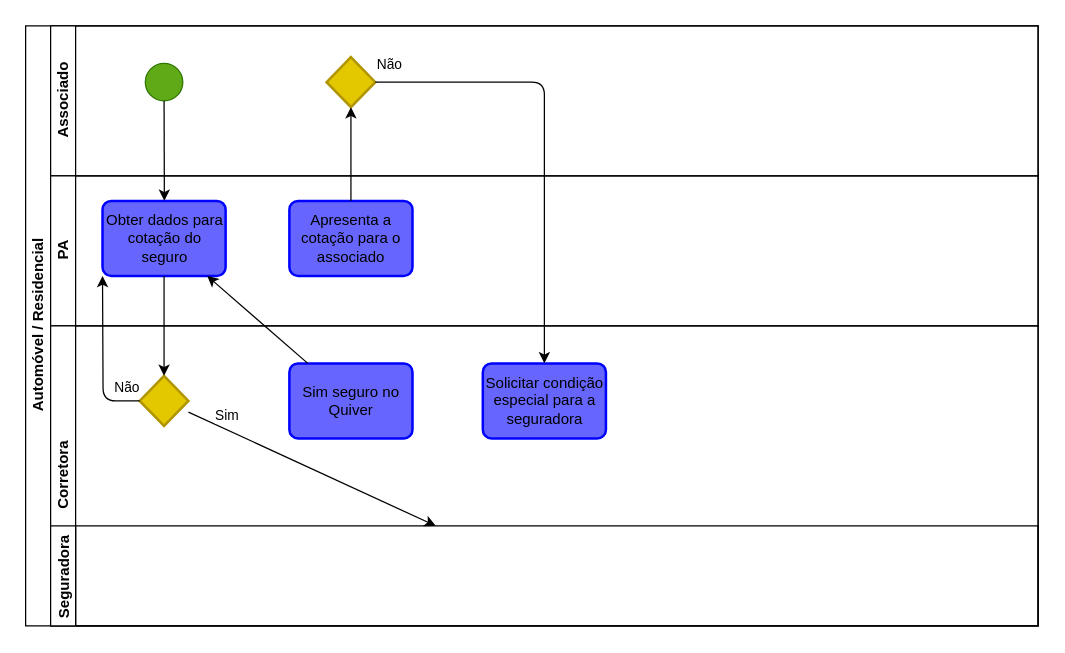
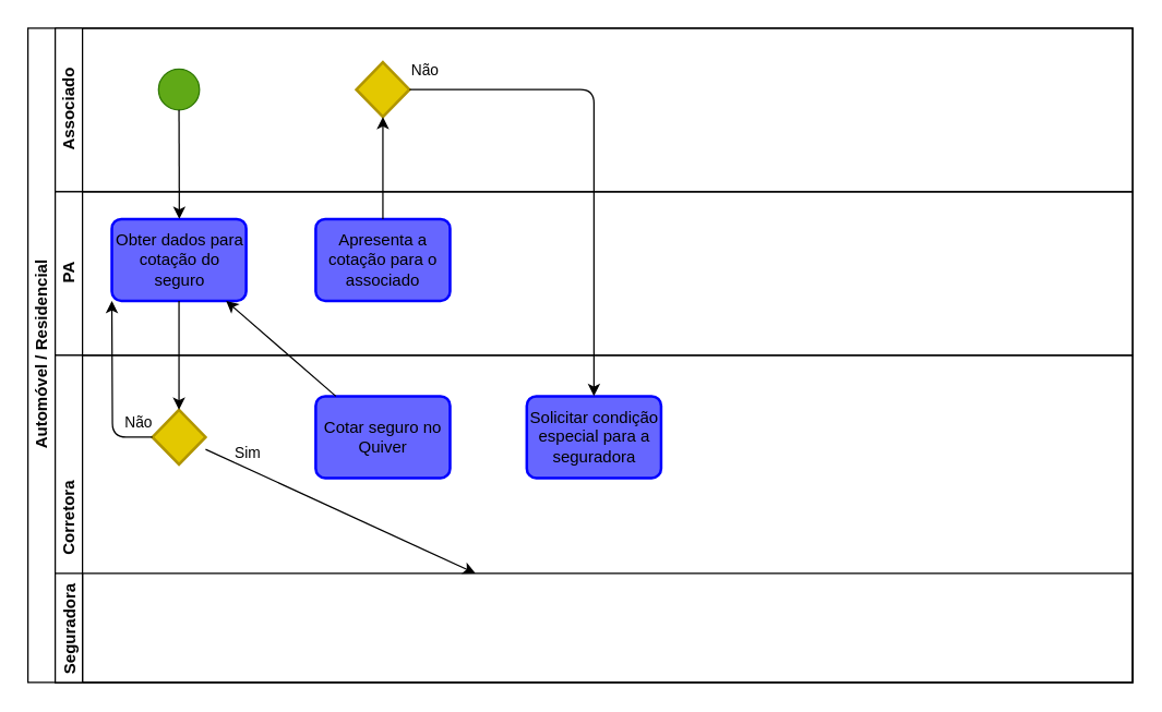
- <mxCell id="13" value="Sim seguro no Quiver" style="rounded=1;whiteSpace=wrap;html=1;absoluteArcSize=1;arcSize=14;strokeWidth=2;labelBackgroundColor=none;gradientColor=none;fillColor=#6666FF;strokeColor=#0000FF;" vertex="1" parent="10"><mxGeometry x="191" y="30" width="98.5" height="60" as="geometry" /></mxCell>
+ <mxCell id="13" value="Cotar seguro no Quiver" style="rounded=1;whiteSpace=wrap;html=1;absoluteArcSize=1;arcSize=14;strokeWidth=2;labelBackgroundColor=none;gradientColor=none;fillColor=#6666FF;strokeColor=#0000FF;" vertex="1" parent="10"><mxGeometry x="191" y="30" width="98.5" height="60" as="geometry" /></mxCell>
